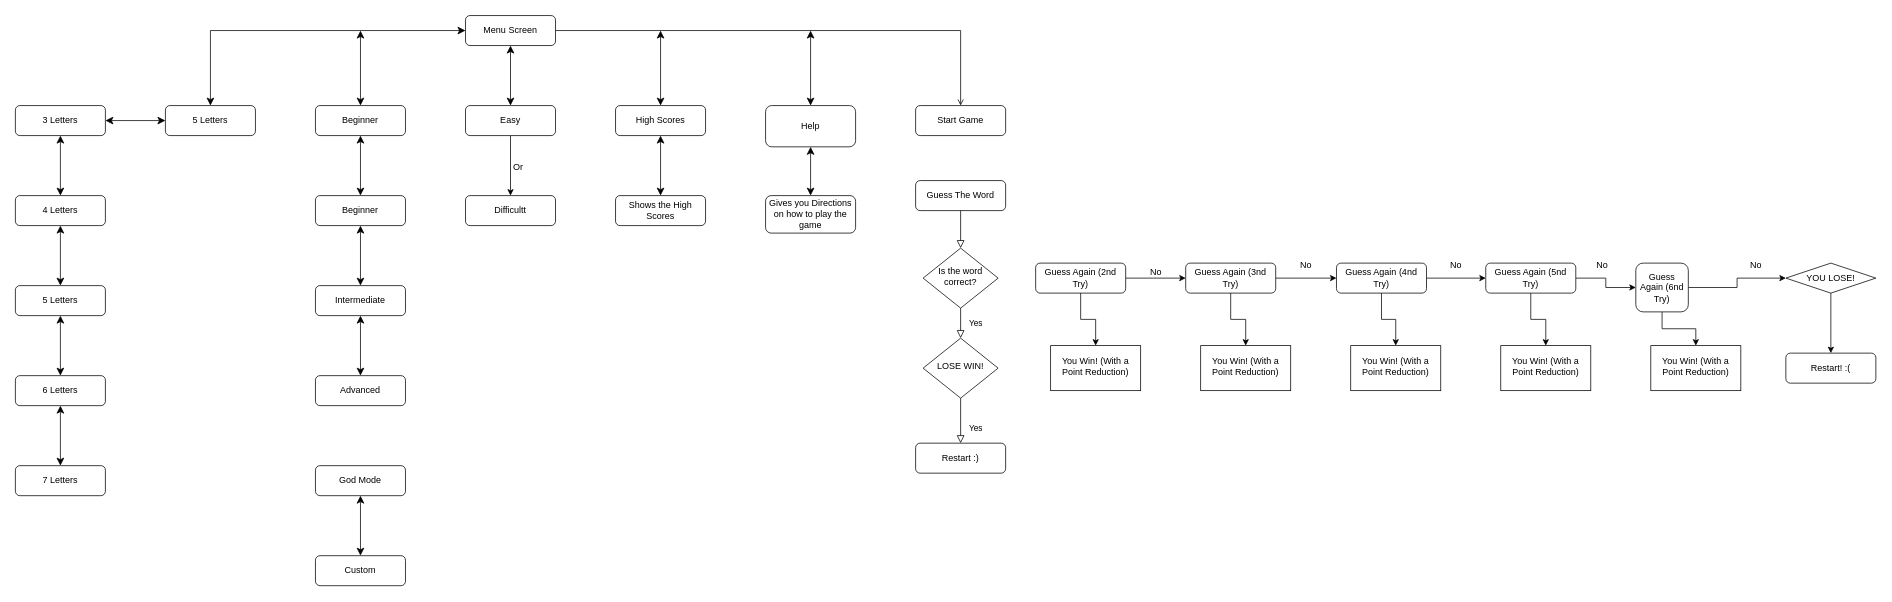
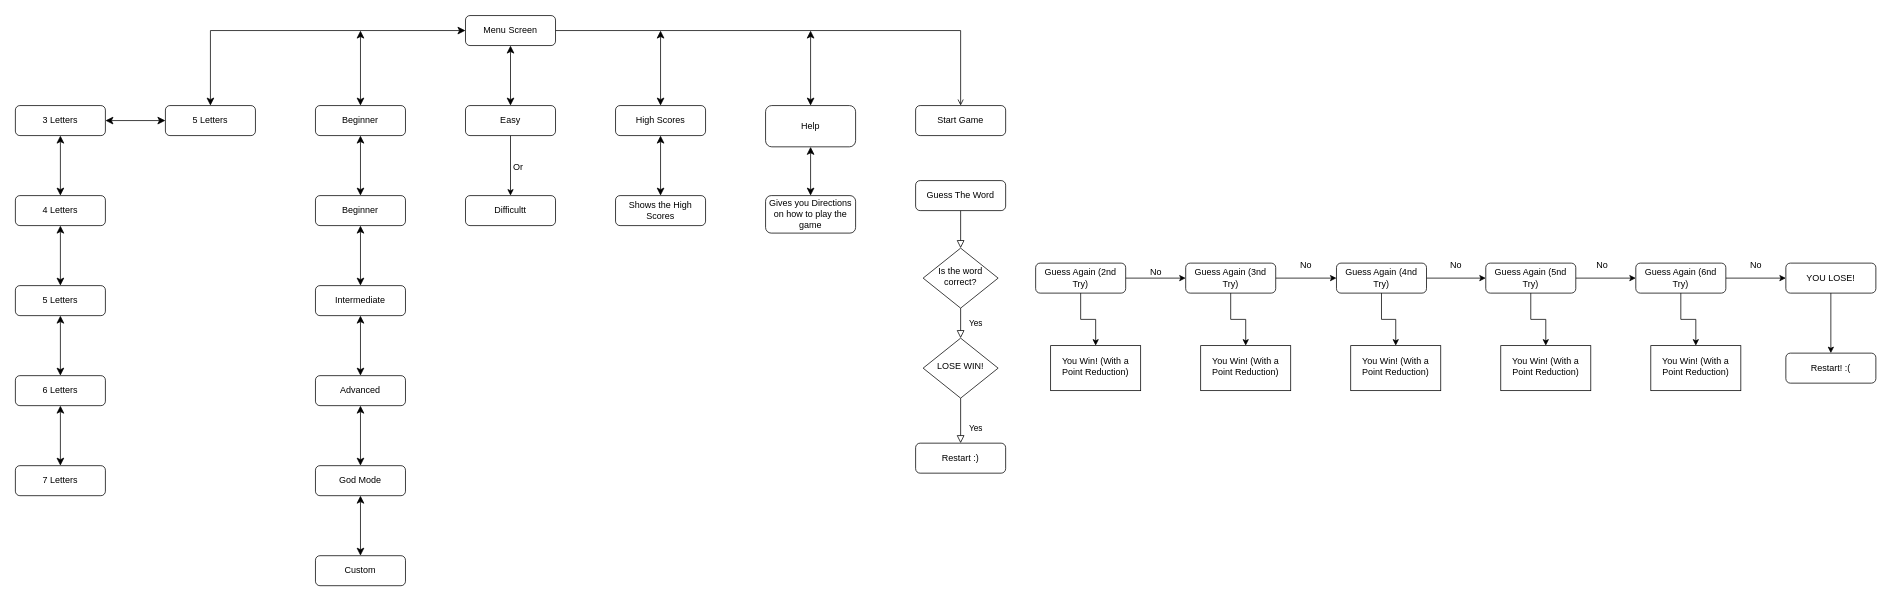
- <mxCell id="29" value="YOU LOSE!" style="rhombus;whiteSpace=wrap;html=1;fontSize=12;glass=0;strokeWidth=1;shadow=0;" parent="1" vertex="1"><mxGeometry x="2380" y="350" width="120" height="40" as="geometry" /></mxCell>
+ <mxCell id="29" value="YOU LOSE!" style="rounded=1;whiteSpace=wrap;html=1;fontSize=12;glass=0;strokeWidth=1;shadow=0;" parent="1" vertex="1"><mxGeometry x="2380" y="350" width="120" height="40" as="geometry" /></mxCell>
- <mxCell id="26" value="Guess Again (6nd Try)" style="rounded=1;whiteSpace=wrap;html=1;fontSize=12;glass=0;strokeWidth=1;shadow=0;" parent="1" vertex="1"><mxGeometry x="2180" y="350" width="70" height="65" as="geometry" /></mxCell>
+ <mxCell id="26" value="Guess Again (6nd Try)" style="rounded=1;whiteSpace=wrap;html=1;fontSize=12;glass=0;strokeWidth=1;shadow=0;" parent="1" vertex="1"><mxGeometry x="2180" y="350" width="120" height="40" as="geometry" /></mxCell>
+ <mxCell id="73" value="" style="edgeStyle=none;orthogonalLoop=1;jettySize=auto;html=1;endArrow=classic;startArrow=classic;endSize=8;startSize=8;rounded=0;entryX=0.5;entryY=1;entryDx=0;entryDy=0;" parent="1" source="72" target="70" edge="1"><mxGeometry width="100" relative="1" as="geometry"><mxPoint x="430" y="580" as="sourcePoint" /><mxPoint x="530" y="580" as="targetPoint" /><Array as="points" /></mxGeometry></mxCell>
